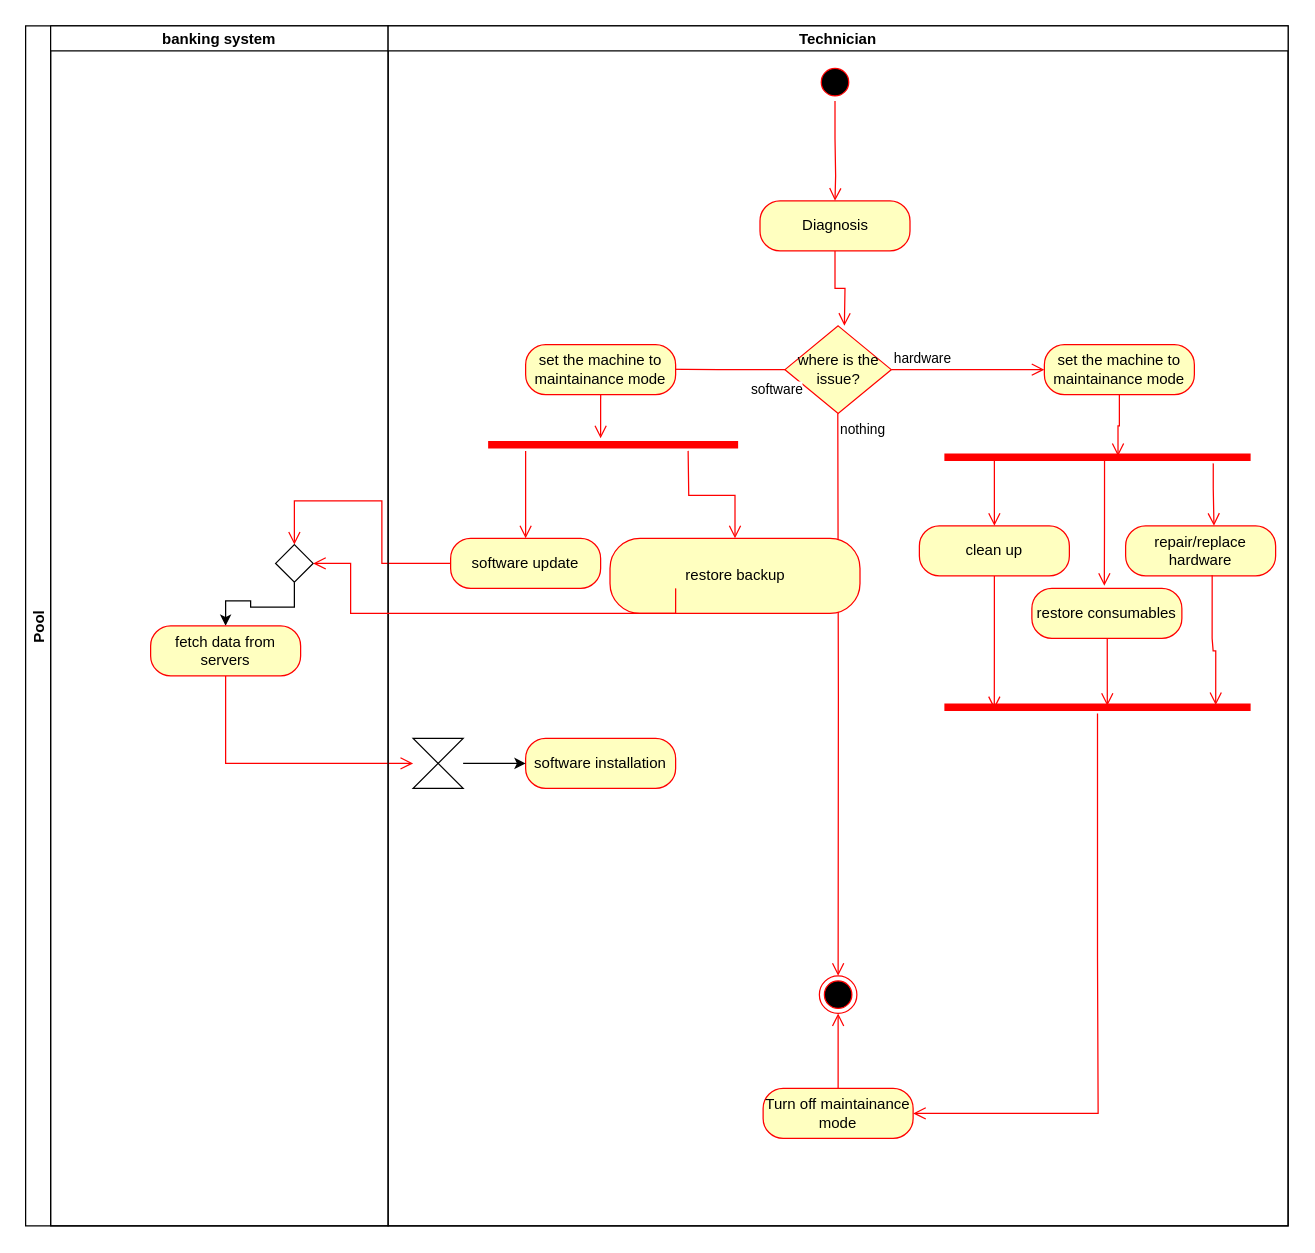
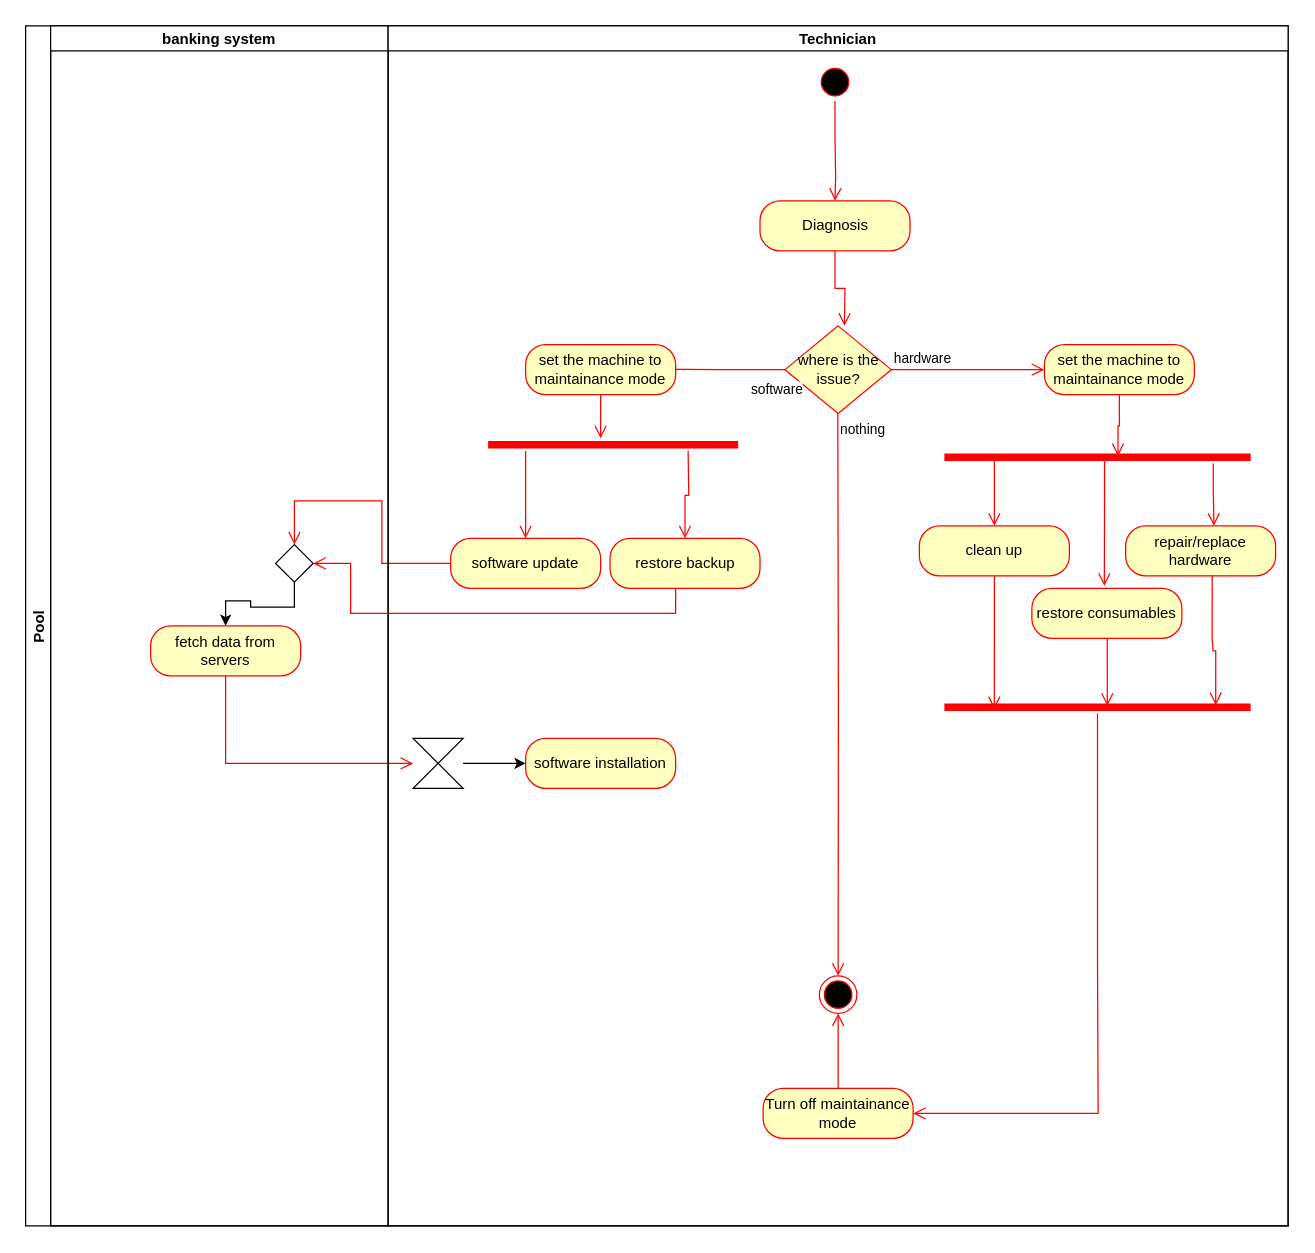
- <mxCell id="38" value="restore backup" style="rounded=1;whiteSpace=wrap;html=1;arcSize=40;fontColor=#000000;fillColor=#ffffc0;strokeColor=#ff0000;" vertex="1" parent="9"><mxGeometry x="177.5" y="410" width="200" height="60" as="geometry" /></mxCell>
+ <mxCell id="38" value="restore backup" style="rounded=1;whiteSpace=wrap;html=1;arcSize=40;fontColor=#000000;fillColor=#ffffc0;strokeColor=#ff0000;" vertex="1" parent="9"><mxGeometry x="177.5" y="410" width="120" height="40" as="geometry" /></mxCell>
